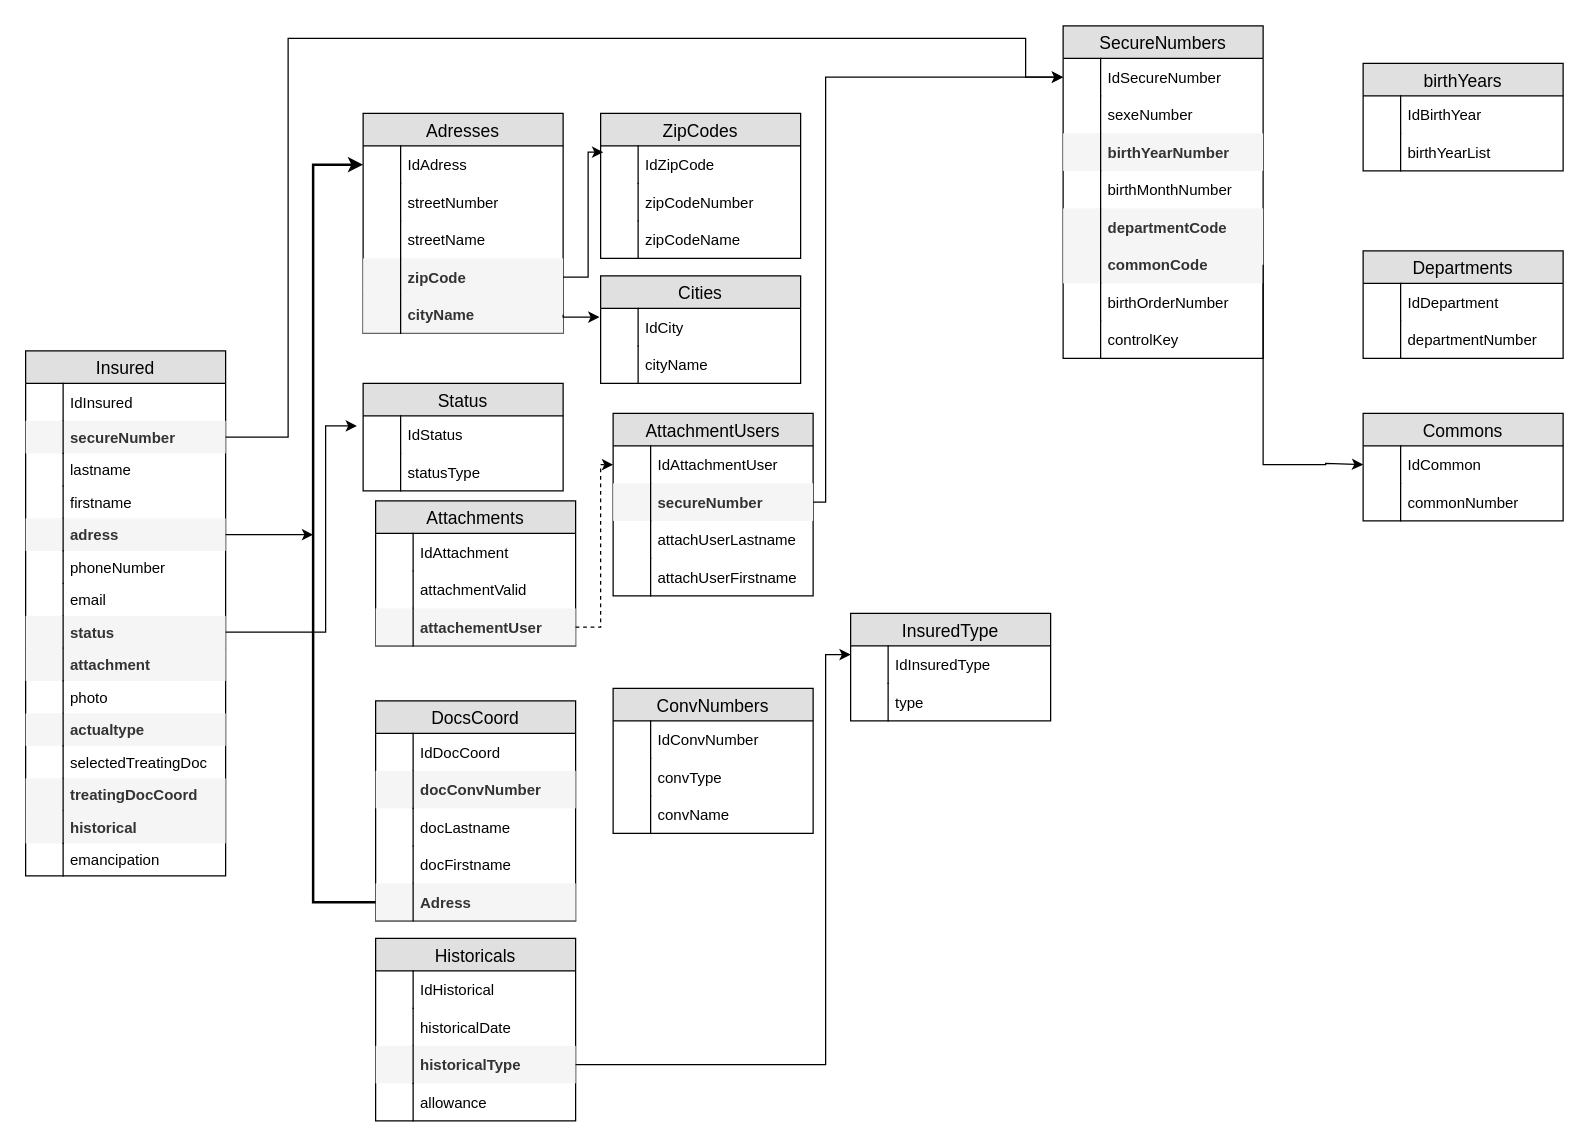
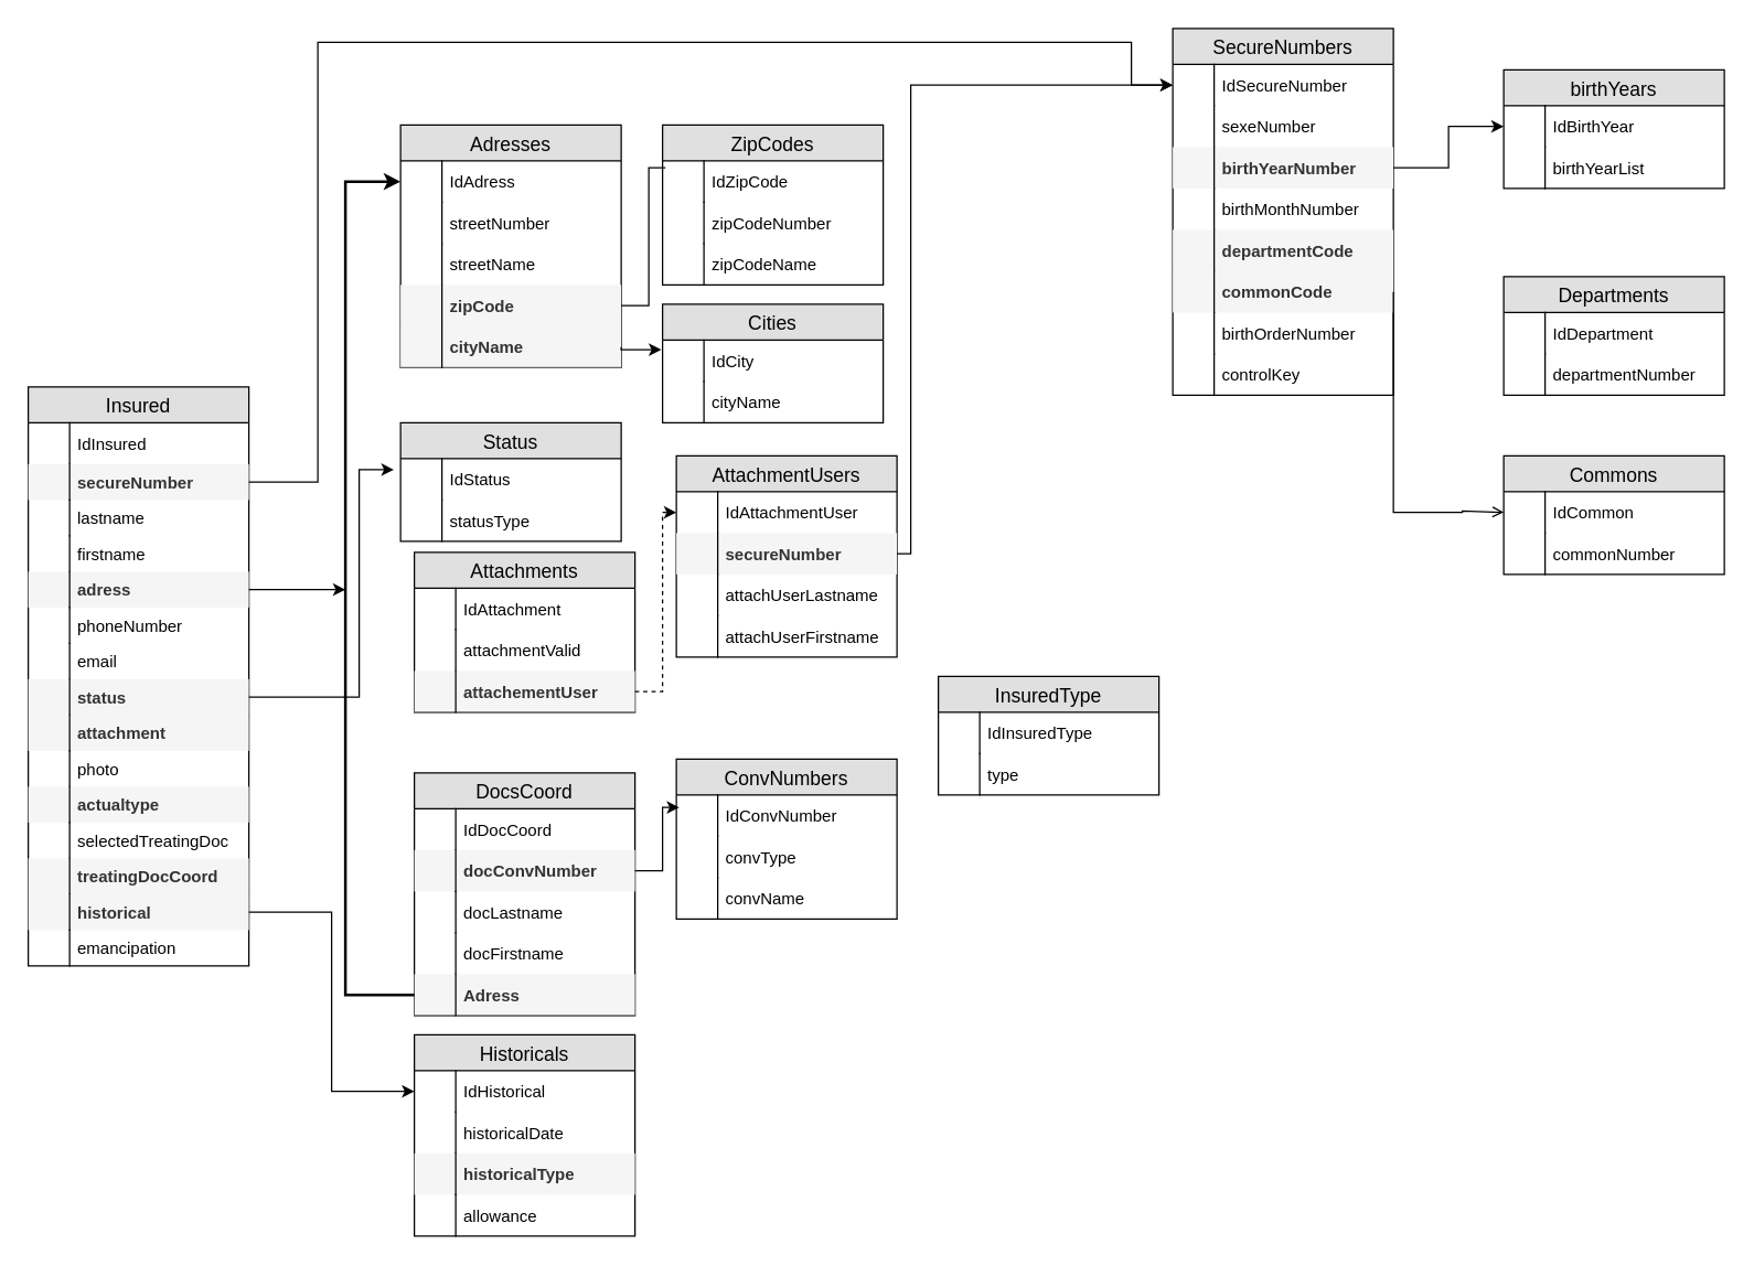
+ <mxCell id="144" style="edgeStyle=orthogonalEdgeStyle;rounded=0;orthogonalLoop=1;jettySize=auto;html=1;exitX=1;exitY=0.5;exitDx=0;exitDy=0;entryX=0;entryY=0.5;entryDx=0;entryDy=0;strokeWidth=1;" edge="1" parent="1" source="38" target="140"><mxGeometry relative="1" as="geometry" /></mxCell>
- <mxCell id="70" style="edgeStyle=orthogonalEdgeStyle;rounded=0;orthogonalLoop=1;jettySize=auto;html=1;exitX=1;exitY=0.5;exitDx=0;exitDy=0;entryX=0.013;entryY=0.167;entryDx=0;entryDy=0;entryPerimeter=0;" edge="1" parent="1" source="58" target="64"><mxGeometry relative="1" as="geometry"><Array as="points"><mxPoint x="470" y="221" /><mxPoint x="470" y="121" /></Array></mxGeometry></mxCell>
+ <mxCell id="70" style="edgeStyle=orthogonalEdgeStyle;rounded=0;orthogonalLoop=1;jettySize=auto;html=1;exitX=1;exitY=0.5;exitDx=0;exitDy=0;entryX=0.013;entryY=0.167;entryDx=0;entryDy=0;entryPerimeter=0;endArrow=none;" edge="1" parent="1" source="58" target="64"><mxGeometry relative="1" as="geometry"><Array as="points"><mxPoint x="470" y="221" /><mxPoint x="470" y="121" /></Array></mxGeometry></mxCell>
- <mxCell id="138" style="edgeStyle=orthogonalEdgeStyle;rounded=0;orthogonalLoop=1;jettySize=auto;html=1;exitX=1;exitY=0.5;exitDx=0;exitDy=0;entryX=0;entryY=0.5;entryDx=0;entryDy=0;strokeWidth=1;" edge="1" parent="1" source="44" target="134"><mxGeometry relative="1" as="geometry"><Array as="points"><mxPoint x="1010" y="371" /><mxPoint x="1060" y="371" /><mxPoint x="1060" y="370" /></Array></mxGeometry></mxCell>
+ <mxCell id="138" style="edgeStyle=orthogonalEdgeStyle;rounded=0;orthogonalLoop=1;jettySize=auto;html=1;exitX=1;exitY=0.5;exitDx=0;exitDy=0;entryX=0;entryY=0.5;entryDx=0;entryDy=0;strokeWidth=1;endArrow=open;" edge="1" parent="1" source="44" target="134"><mxGeometry relative="1" as="geometry"><Array as="points"><mxPoint x="1010" y="371" /><mxPoint x="1060" y="371" /><mxPoint x="1060" y="370" /></Array></mxGeometry></mxCell>
+ <mxCell id="153" style="edgeStyle=orthogonalEdgeStyle;rounded=0;orthogonalLoop=1;jettySize=auto;html=1;exitX=1;exitY=0.5;exitDx=0;exitDy=0;entryX=0.013;entryY=0.3;entryDx=0;entryDy=0;entryPerimeter=0;strokeWidth=1;" edge="1" parent="1" source="109" target="147"><mxGeometry relative="1" as="geometry"><Array as="points"><mxPoint x="480" y="631" /><mxPoint x="480" y="585" /></Array></mxGeometry></mxCell>
+ <mxCell id="145" style="edgeStyle=orthogonalEdgeStyle;rounded=0;orthogonalLoop=1;jettySize=auto;html=1;exitX=1;exitY=0.5;exitDx=0;exitDy=0;entryX=0;entryY=0.5;entryDx=0;entryDy=0;strokeWidth=1;" edge="1" parent="1" source="29" target="119"><mxGeometry relative="1" as="geometry" /></mxCell>
- <mxCell id="127" style="edgeStyle=orthogonalEdgeStyle;rounded=0;orthogonalLoop=1;jettySize=auto;html=1;exitX=1;exitY=0.5;exitDx=0;exitDy=0;entryX=0;entryY=0.233;entryDx=0;entryDy=0;entryPerimeter=0;strokeWidth=1;" edge="1" parent="1" source="123" target="102"><mxGeometry relative="1" as="geometry"><Array as="points"><mxPoint x="660" y="851" /><mxPoint x="660" y="523" /></Array></mxGeometry></mxCell>
